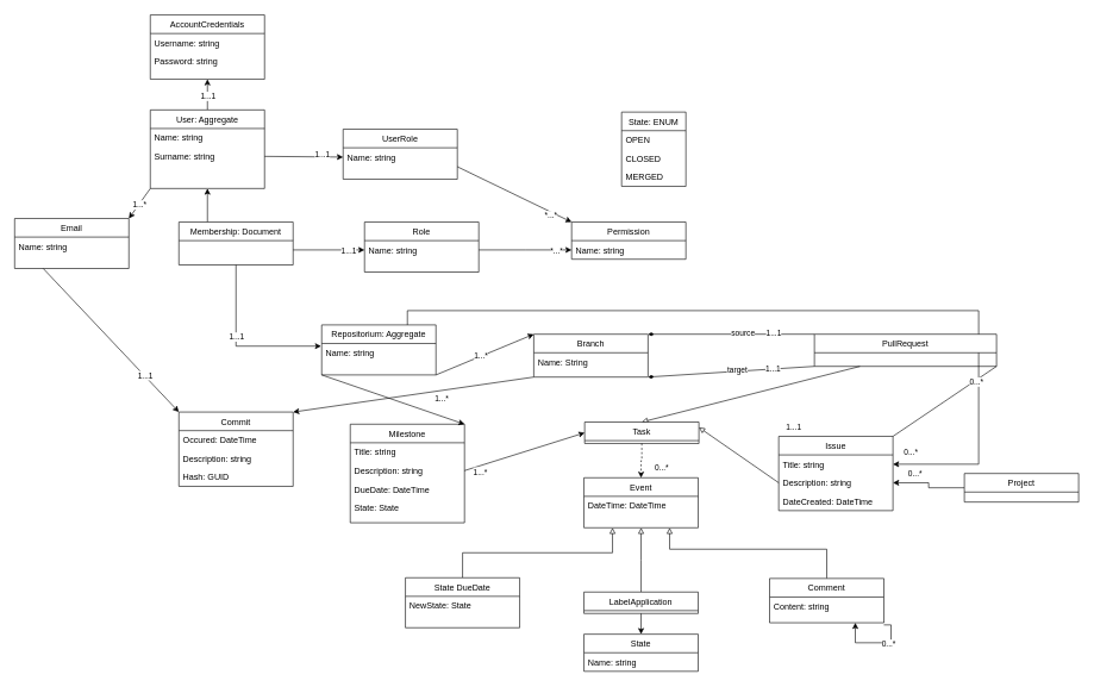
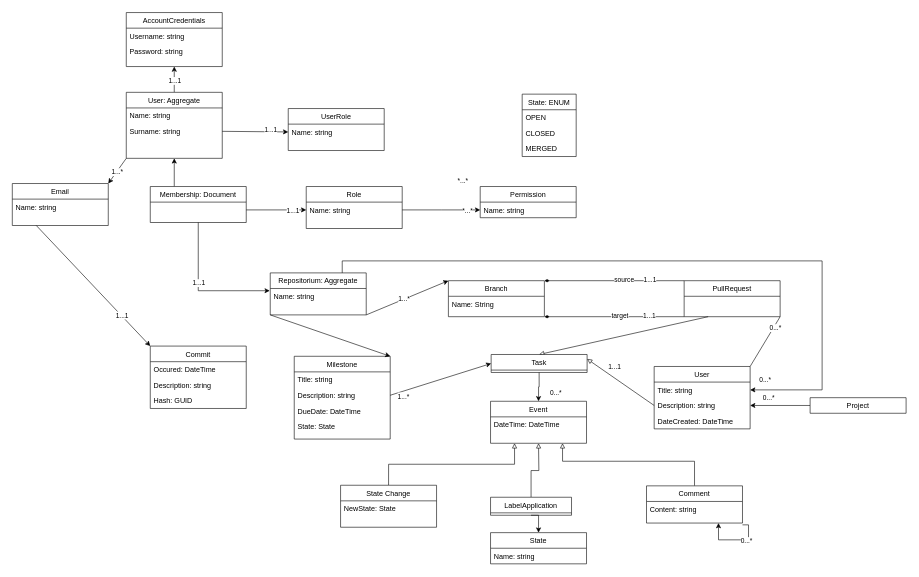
- <mxCell id="72" style="rounded=0;orthogonalLoop=1;jettySize=auto;html=1;exitX=1;exitY=0.75;exitDx=0;exitDy=0;entryX=0;entryY=0;entryDx=0;entryDy=0;" edge="1" parent="1" source="73" target="9"><mxGeometry relative="1" as="geometry" /></mxCell>
- <mxCell id="26" value="PullRequest" style="swimlane;fontStyle=0;align=center;verticalAlign=top;childLayout=stackLayout;horizontal=1;startSize=26;horizontalStack=0;resizeParent=1;resizeLast=0;collapsible=1;marginBottom=0;rounded=0;shadow=0;strokeWidth=1;" vertex="1" parent="1"><mxGeometry x="1140" y="466.99" width="255" height="45" as="geometry"><mxRectangle x="340" y="380" width="170" height="26" as="alternateBounds" /></mxGeometry></mxCell>
+ <mxCell id="26" value="PullRequest" style="swimlane;fontStyle=0;align=center;verticalAlign=top;childLayout=stackLayout;horizontal=1;startSize=26;horizontalStack=0;resizeParent=1;resizeLast=0;collapsible=1;marginBottom=0;rounded=0;shadow=0;strokeWidth=1;" vertex="1" parent="1"><mxGeometry x="1140" y="466.99" width="160" height="60" as="geometry"><mxRectangle x="340" y="380" width="170" height="26" as="alternateBounds" /></mxGeometry></mxCell>
- <mxCell id="55" style="rounded=0;orthogonalLoop=1;jettySize=auto;html=1;exitX=0;exitY=1;exitDx=0;exitDy=0;entryX=1;entryY=0;entryDx=0;entryDy=0;" edge="1" parent="1" source="57" target="82"><mxGeometry relative="1" as="geometry" /></mxCell>
- <mxCell id="56" value="1...*" style="edgeLabel;html=1;align=center;verticalAlign=middle;resizable=0;points=[];" connectable="0" vertex="1" parent="55"><mxGeometry x="-0.054" y="-2" relative="1" as="geometry"><mxPoint x="30" y="9" as="offset" /></mxGeometry></mxCell>
- <mxCell id="27" value="Issue" style="swimlane;fontStyle=0;align=center;verticalAlign=top;childLayout=stackLayout;horizontal=1;startSize=26;horizontalStack=0;resizeParent=1;resizeLast=0;collapsible=1;marginBottom=0;rounded=0;shadow=0;strokeWidth=1;" vertex="1" parent="1"><mxGeometry x="1090" y="610" width="160" height="104" as="geometry"><mxRectangle x="340" y="380" width="170" height="26" as="alternateBounds" /></mxGeometry></mxCell>
+ <mxCell id="27" value="User" style="swimlane;fontStyle=0;align=center;verticalAlign=top;childLayout=stackLayout;horizontal=1;startSize=26;horizontalStack=0;resizeParent=1;resizeLast=0;collapsible=1;marginBottom=0;rounded=0;shadow=0;strokeWidth=1;" vertex="1" parent="1"><mxGeometry x="1090" y="610" width="160" height="104" as="geometry"><mxRectangle x="340" y="380" width="170" height="26" as="alternateBounds" /></mxGeometry></mxCell>
- <mxCell id="31" style="edgeStyle=orthogonalEdgeStyle;rounded=0;orthogonalLoop=1;jettySize=auto;html=1;exitX=0.5;exitY=1;exitDx=0;exitDy=0;entryX=0.5;entryY=0;entryDx=0;entryDy=0;dashed=1;" edge="1" parent="1" source="32" target="33"><mxGeometry relative="1" as="geometry" /></mxCell>
+ <mxCell id="31" style="edgeStyle=orthogonalEdgeStyle;rounded=0;orthogonalLoop=1;jettySize=auto;html=1;exitX=0.5;exitY=1;exitDx=0;exitDy=0;entryX=0.5;entryY=0;entryDx=0;entryDy=0;" edge="1" parent="1" source="32" target="33"><mxGeometry relative="1" as="geometry" /></mxCell>
- <mxCell id="93" value="Project" style="swimlane;fontStyle=0;align=center;verticalAlign=top;childLayout=stackLayout;horizontal=1;startSize=26;horizontalStack=0;resizeParent=1;resizeLast=0;collapsible=1;marginBottom=0;rounded=0;shadow=0;strokeWidth=1;" vertex="1" parent="1"><mxGeometry x="1350" y="662" width="160" height="40" as="geometry"><mxRectangle x="340" y="380" width="170" height="26" as="alternateBounds" /></mxGeometry></mxCell>
+ <mxCell id="93" value="Project" style="swimlane;fontStyle=0;align=center;verticalAlign=top;childLayout=stackLayout;horizontal=1;startSize=26;horizontalStack=0;resizeParent=1;resizeLast=0;collapsible=1;marginBottom=0;rounded=0;shadow=0;strokeWidth=1;" vertex="1" parent="1"><mxGeometry x="1350" y="662" width="160" height="26" as="geometry"><mxRectangle x="340" y="380" width="170" height="26" as="alternateBounds" /></mxGeometry></mxCell>
- <mxCell id="36" value="State DueDate" style="swimlane;fontStyle=0;align=center;verticalAlign=top;childLayout=stackLayout;horizontal=1;startSize=26;horizontalStack=0;resizeParent=1;resizeLast=0;collapsible=1;marginBottom=0;rounded=0;shadow=0;strokeWidth=1;" vertex="1" parent="1"><mxGeometry x="567.25" y="808" width="160" height="70" as="geometry"><mxRectangle x="340" y="380" width="170" height="26" as="alternateBounds" /></mxGeometry></mxCell>
+ <mxCell id="36" value="State Change" style="swimlane;fontStyle=0;align=center;verticalAlign=top;childLayout=stackLayout;horizontal=1;startSize=26;horizontalStack=0;resizeParent=1;resizeLast=0;collapsible=1;marginBottom=0;rounded=0;shadow=0;strokeWidth=1;" vertex="1" parent="1"><mxGeometry x="567.25" y="808" width="160" height="70" as="geometry"><mxRectangle x="340" y="380" width="170" height="26" as="alternateBounds" /></mxGeometry></mxCell>
- <mxCell id="40" value="LabelApplication" style="swimlane;fontStyle=0;align=center;verticalAlign=top;childLayout=stackLayout;horizontal=1;startSize=26;horizontalStack=0;resizeParent=1;resizeLast=0;collapsible=1;marginBottom=0;rounded=0;shadow=0;strokeWidth=1;" vertex="1" parent="1"><mxGeometry x="817.25" y="828" width="160" height="30" as="geometry"><mxRectangle x="340" y="380" width="170" height="26" as="alternateBounds" /></mxGeometry></mxCell>
+ <mxCell id="40" value="LabelApplication" style="swimlane;fontStyle=0;align=center;verticalAlign=top;childLayout=stackLayout;horizontal=1;startSize=26;horizontalStack=0;resizeParent=1;resizeLast=0;collapsible=1;marginBottom=0;rounded=0;shadow=0;strokeWidth=1;" vertex="1" parent="1"><mxGeometry x="817.25" y="828" width="135" height="30" as="geometry"><mxRectangle x="340" y="380" width="170" height="26" as="alternateBounds" /></mxGeometry></mxCell>
